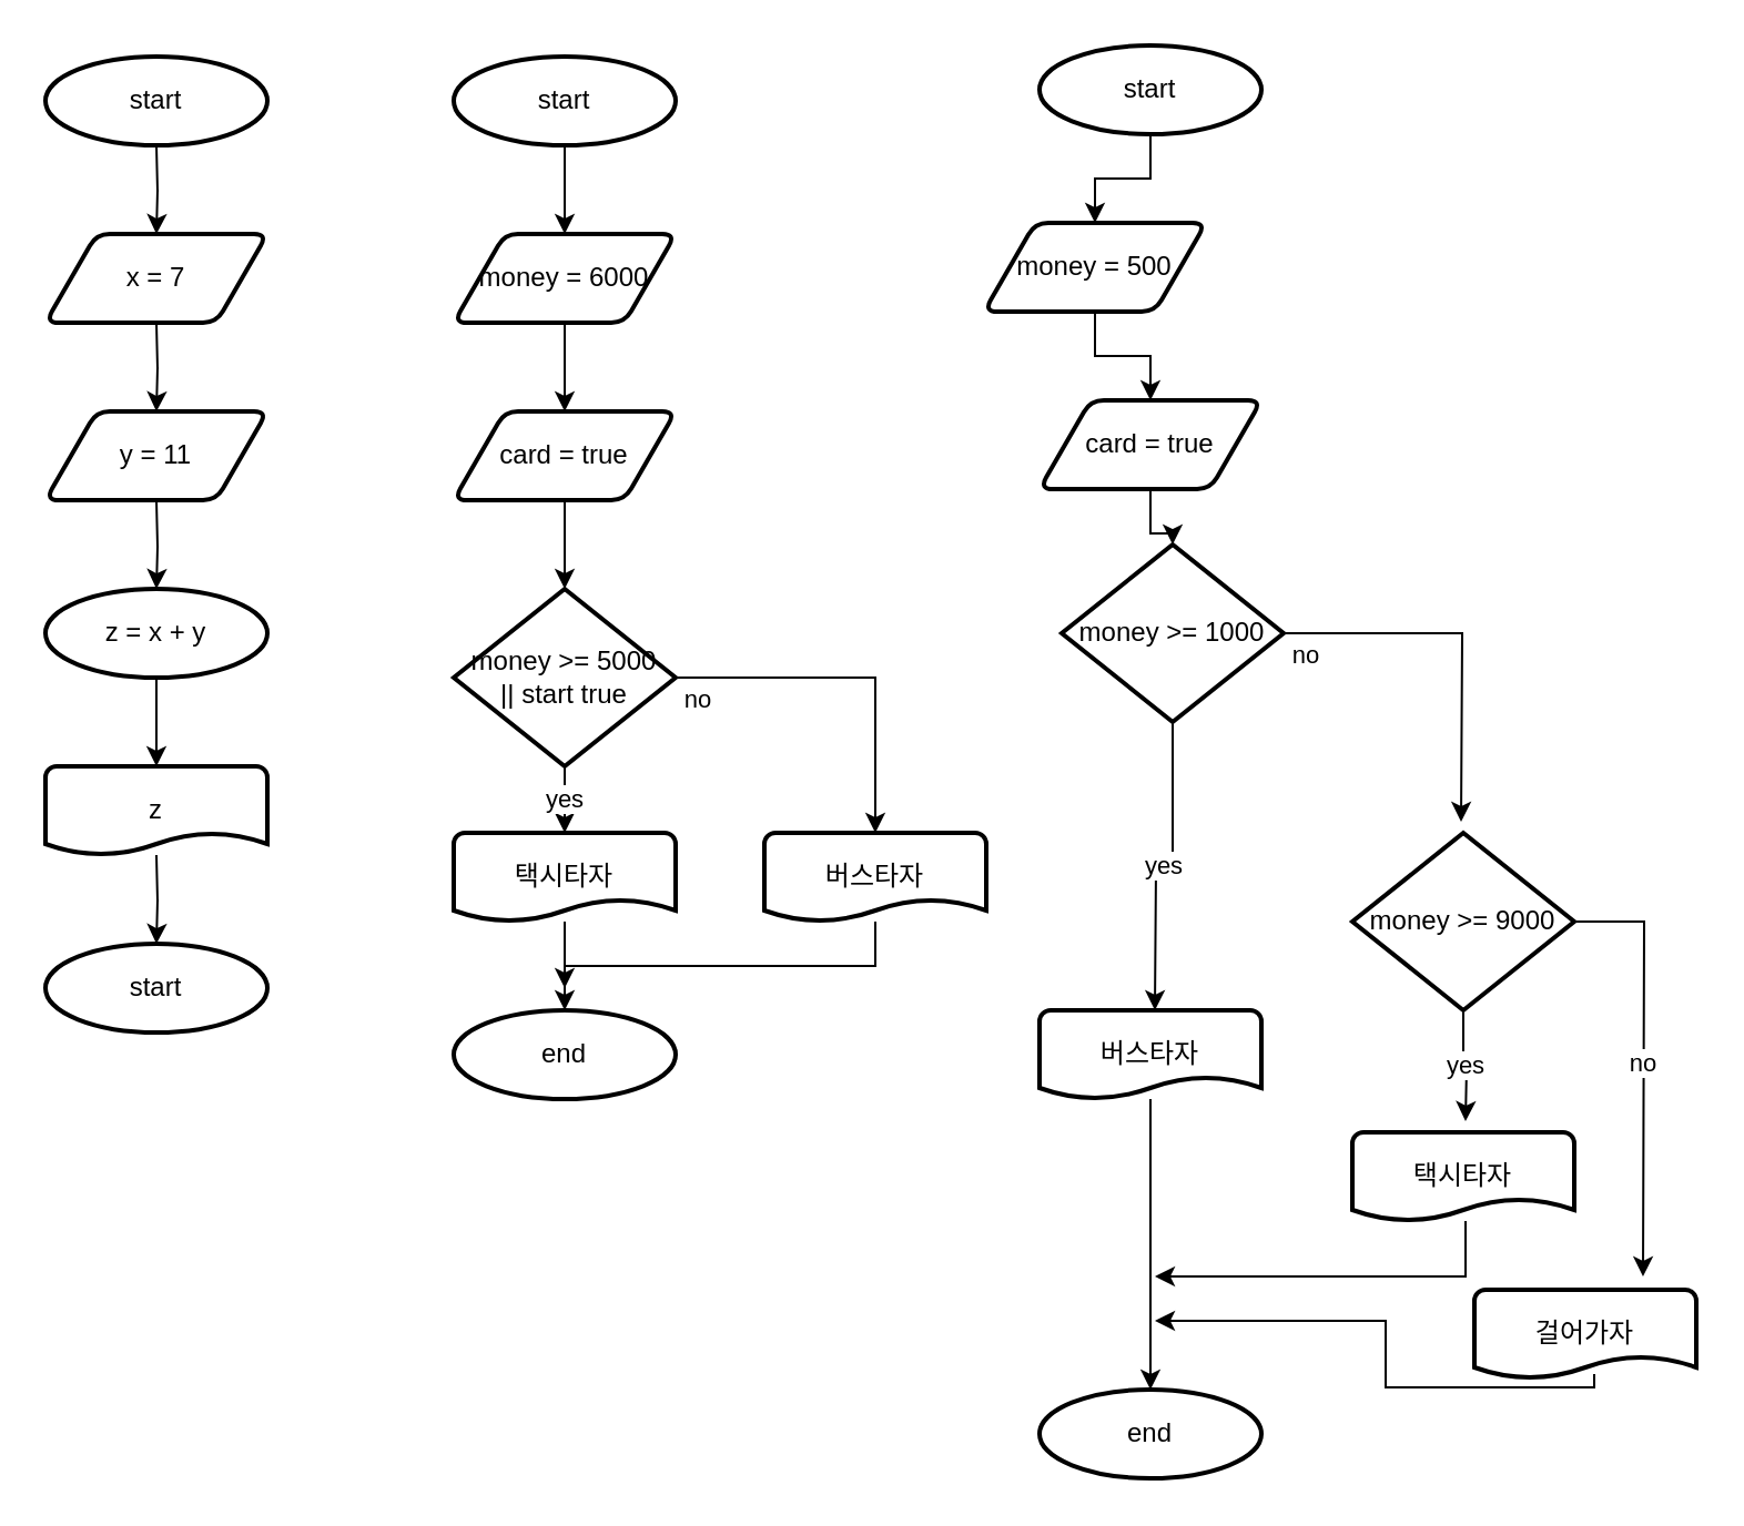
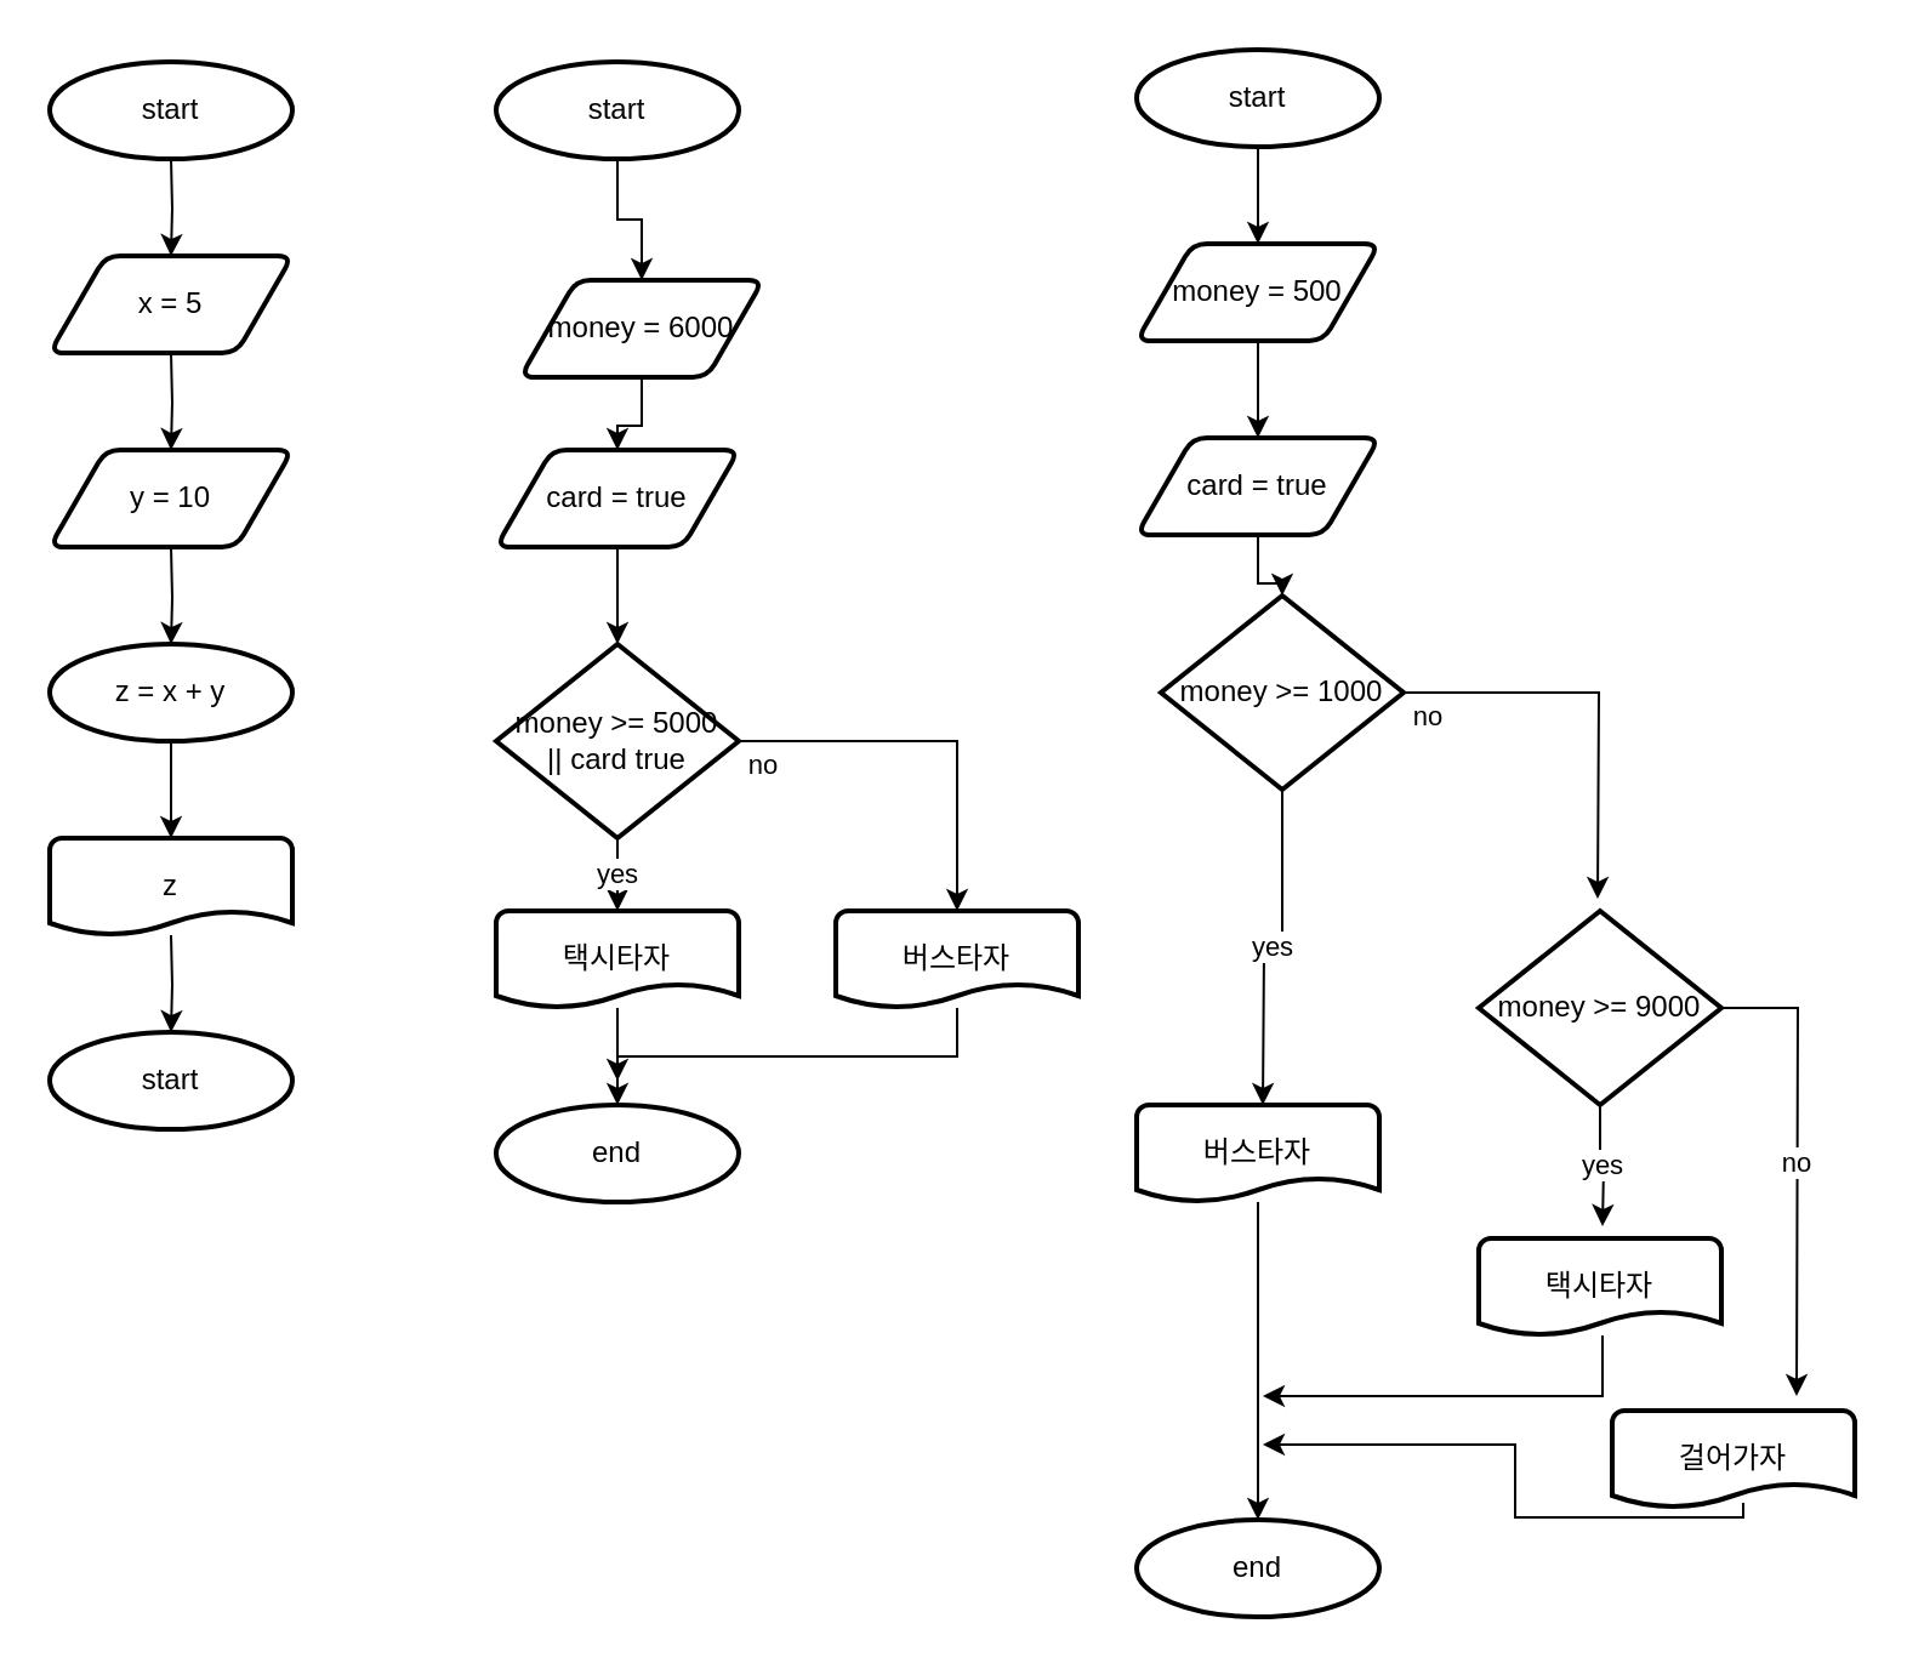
- <mxCell id="34" value="money = 500" style="shape=parallelogram;html=1;strokeWidth=2;perimeter=parallelogramPerimeter;whiteSpace=wrap;rounded=1;arcSize=12;size=0.23;" vertex="1" parent="1"><mxGeometry x="443" y="100" width="100" height="40" as="geometry" /></mxCell>
+ <mxCell id="34" value="money = 500" style="shape=parallelogram;html=1;strokeWidth=2;perimeter=parallelogramPerimeter;whiteSpace=wrap;rounded=1;arcSize=12;size=0.23;" vertex="1" parent="1"><mxGeometry x="468" y="100" width="100" height="40" as="geometry" /></mxCell>
- <mxCell id="11" value="x = 7" style="shape=parallelogram;html=1;strokeWidth=2;perimeter=parallelogramPerimeter;whiteSpace=wrap;rounded=1;arcSize=12;size=0.23;" vertex="1" parent="1"><mxGeometry x="20" y="105" width="100" height="40" as="geometry" /></mxCell>
+ <mxCell id="11" value="x = 5" style="shape=parallelogram;html=1;strokeWidth=2;perimeter=parallelogramPerimeter;whiteSpace=wrap;rounded=1;arcSize=12;size=0.23;" vertex="1" parent="1"><mxGeometry x="20" y="105" width="100" height="40" as="geometry" /></mxCell>
- <mxCell id="20" value="money = 6000" style="shape=parallelogram;html=1;strokeWidth=2;perimeter=parallelogramPerimeter;whiteSpace=wrap;rounded=1;arcSize=12;size=0.23;" vertex="1" parent="1"><mxGeometry x="204" y="105" width="100" height="40" as="geometry" /></mxCell>
+ <mxCell id="20" value="money = 6000" style="shape=parallelogram;html=1;strokeWidth=2;perimeter=parallelogramPerimeter;whiteSpace=wrap;rounded=1;arcSize=12;size=0.23;" vertex="1" parent="1"><mxGeometry x="214" y="115" width="100" height="40" as="geometry" /></mxCell>
- <mxCell id="12" value="y = 11" style="shape=parallelogram;html=1;strokeWidth=2;perimeter=parallelogramPerimeter;whiteSpace=wrap;rounded=1;arcSize=12;size=0.23;" vertex="1" parent="1"><mxGeometry x="20" y="185" width="100" height="40" as="geometry" /></mxCell>
+ <mxCell id="12" value="y = 10" style="shape=parallelogram;html=1;strokeWidth=2;perimeter=parallelogramPerimeter;whiteSpace=wrap;rounded=1;arcSize=12;size=0.23;" vertex="1" parent="1"><mxGeometry x="20" y="185" width="100" height="40" as="geometry" /></mxCell>
- <mxCell id="18" value="money &amp;gt;= 5000&lt;br&gt;|| start true" style="strokeWidth=2;html=1;shape=mxgraph.flowchart.decision;whiteSpace=wrap;" vertex="1" parent="1"><mxGeometry x="204" y="265" width="100" height="80" as="geometry" /></mxCell>
+ <mxCell id="18" value="money &amp;gt;= 5000&lt;br&gt;|| card true" style="strokeWidth=2;html=1;shape=mxgraph.flowchart.decision;whiteSpace=wrap;" vertex="1" parent="1"><mxGeometry x="204" y="265" width="100" height="80" as="geometry" /></mxCell>
